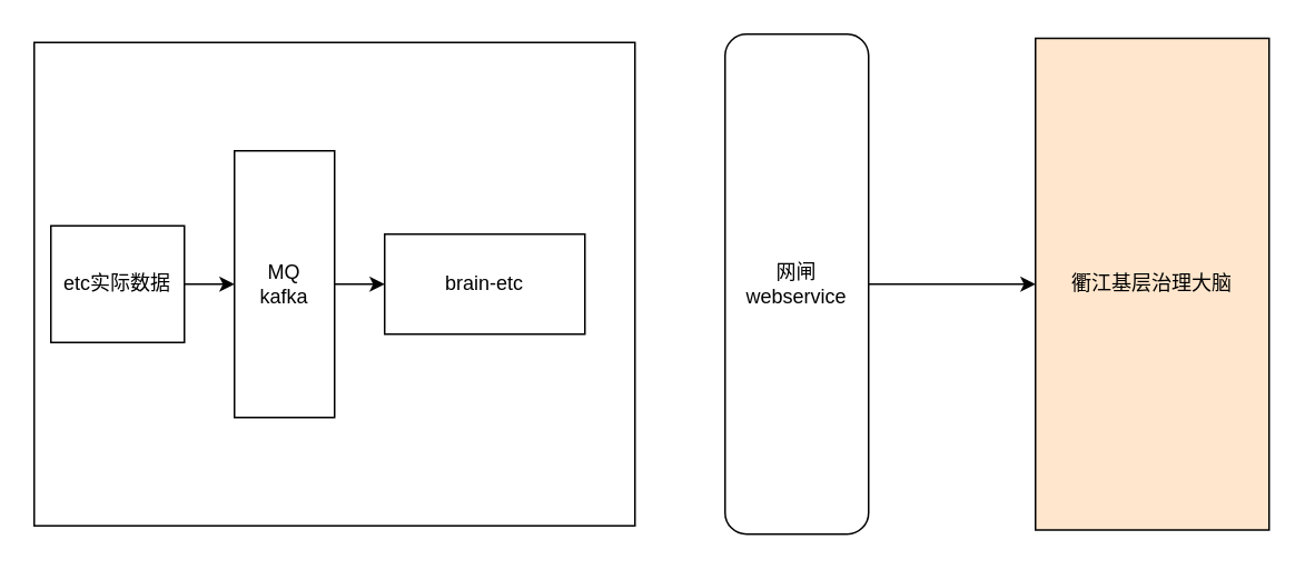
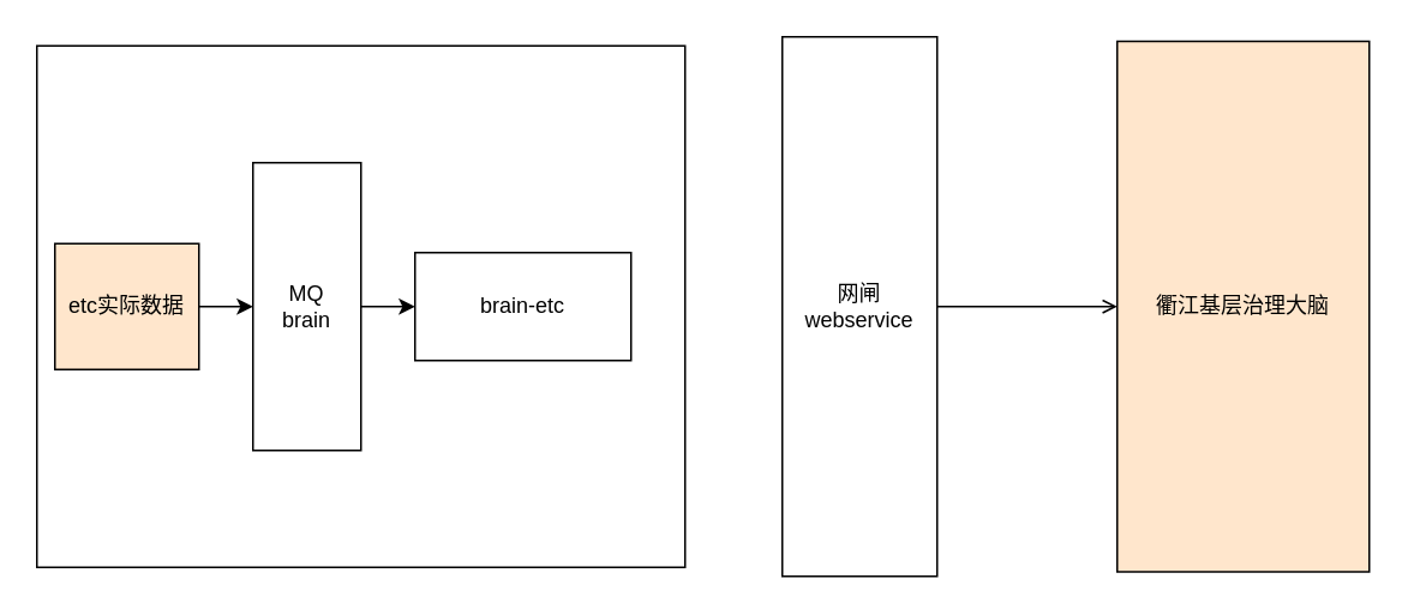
- <mxCell id="6" value="etc实际数据" style="rounded=0;whiteSpace=wrap;html=1;" vertex="1" parent="1"><mxGeometry x="30" y="135" width="80" height="70" as="geometry" /></mxCell>
+ <mxCell id="6" value="etc实际数据" style="rounded=0;whiteSpace=wrap;html=1;fillColor=#ffe6cc;" vertex="1" parent="1"><mxGeometry x="30" y="135" width="80" height="70" as="geometry" /></mxCell>
- <mxCell id="8" value="MQ&lt;br&gt;kafka" style="rounded=0;whiteSpace=wrap;html=1;" vertex="1" parent="1"><mxGeometry x="140" y="90" width="60" height="160" as="geometry" /></mxCell>
+ <mxCell id="8" value="MQ&lt;br&gt;brain" style="rounded=0;whiteSpace=wrap;html=1;" vertex="1" parent="1"><mxGeometry x="140" y="90" width="60" height="160" as="geometry" /></mxCell>
- <mxCell id="4" value="网闸&lt;br&gt;webservice" style="whiteSpace=wrap;html=1;rounded=1;" vertex="1" parent="1"><mxGeometry x="434" y="20" width="86" height="300" as="geometry" /></mxCell>
+ <mxCell id="4" value="网闸&lt;br&gt;webservice" style="rounded=0;whiteSpace=wrap;html=1;" vertex="1" parent="1"><mxGeometry x="434" y="20" width="86" height="300" as="geometry" /></mxCell>
- <mxCell id="3" value="" style="edgeStyle=orthogonalEdgeStyle;rounded=0;orthogonalLoop=1;jettySize=auto;html=1;" edge="1" parent="1" source="4" target="10"><mxGeometry relative="1" as="geometry" /></mxCell>
+ <mxCell id="3" value="" style="edgeStyle=orthogonalEdgeStyle;rounded=0;orthogonalLoop=1;jettySize=auto;html=1;endArrow=open;" edge="1" parent="1" source="4" target="10"><mxGeometry relative="1" as="geometry" /></mxCell>
